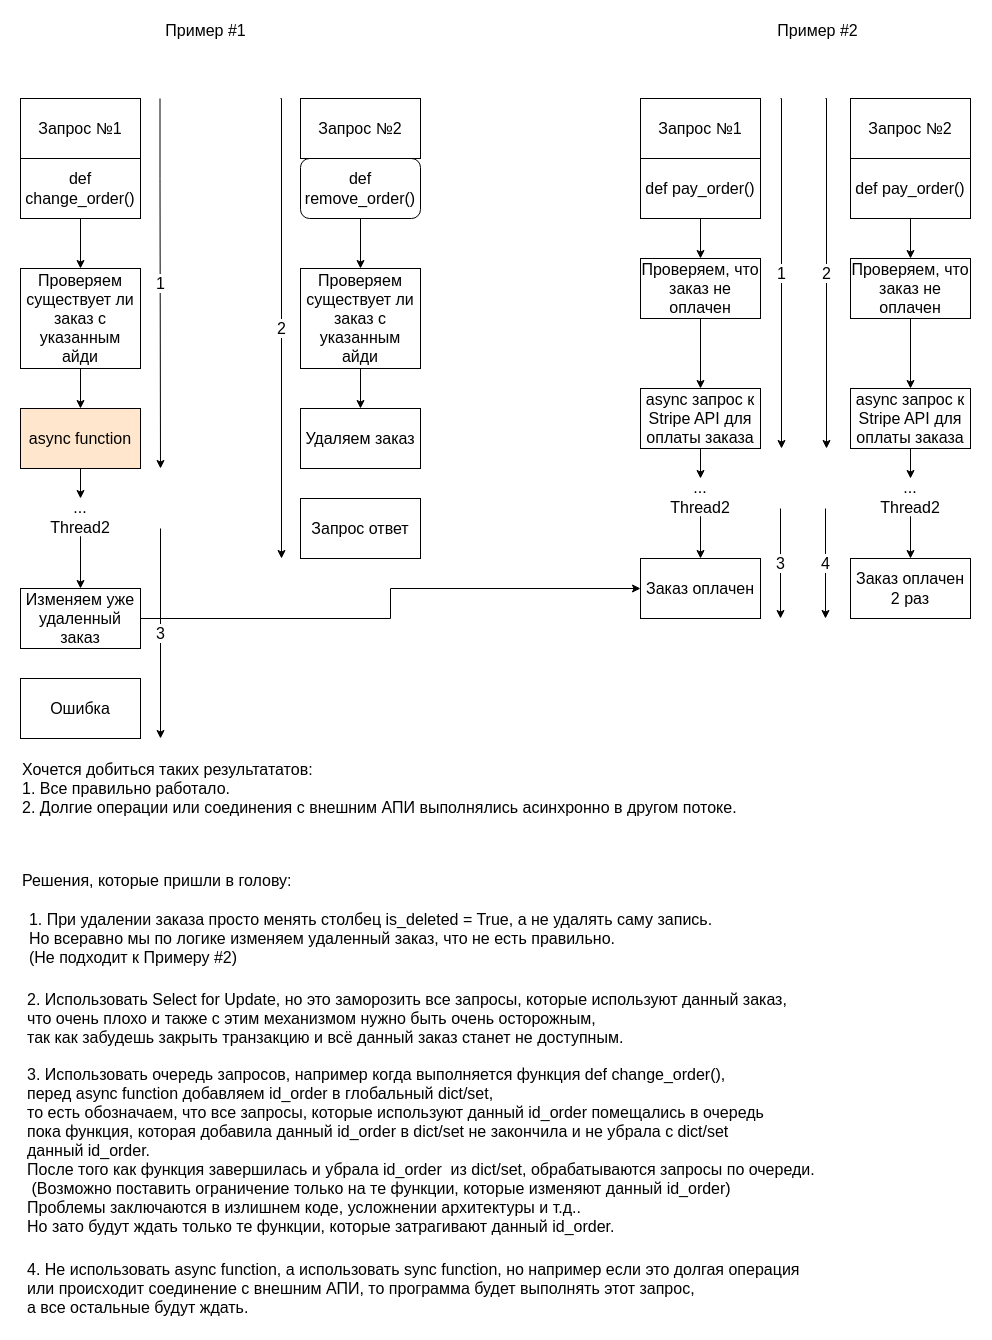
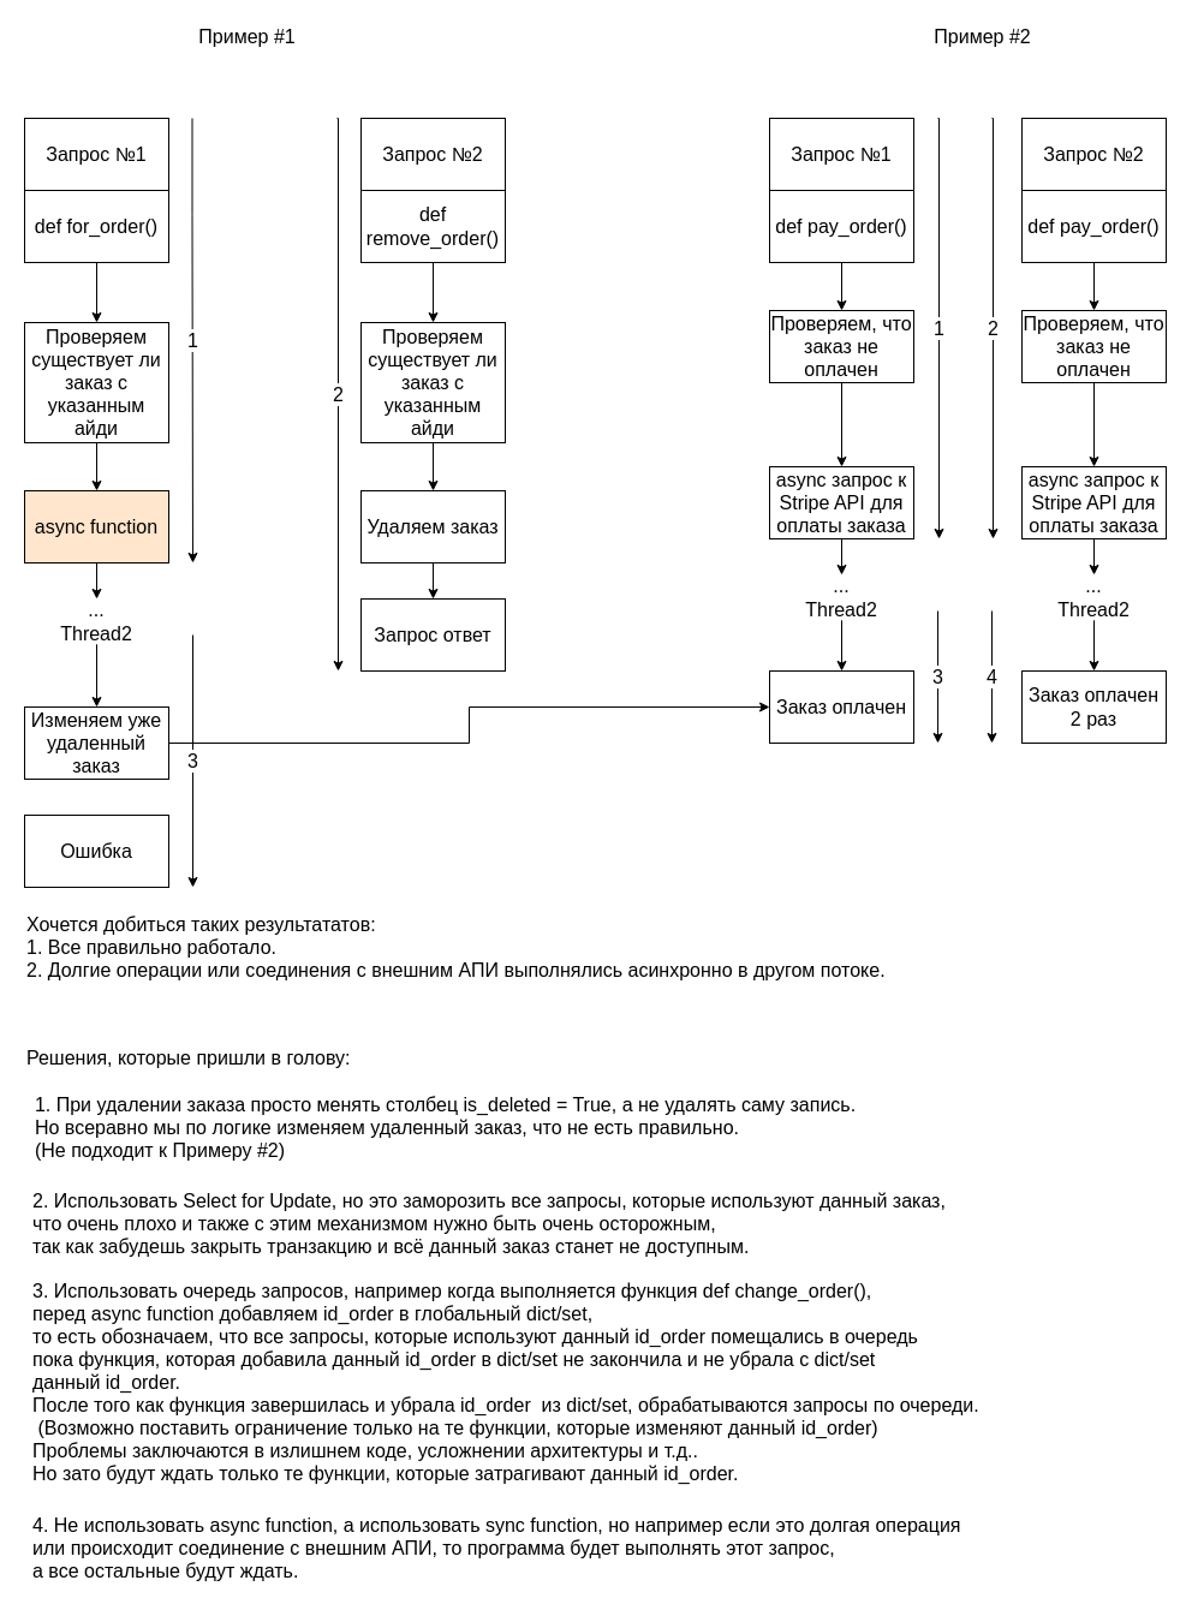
- <mxCell id="3" value="def change_order()" style="rounded=0;whiteSpace=wrap;html=1;fontSize=16;" vertex="1" parent="1"><mxGeometry x="20" y="158" width="120" height="60" as="geometry" /></mxCell>
+ <mxCell id="3" value="def for_order()" style="rounded=0;whiteSpace=wrap;html=1;fontSize=16;" vertex="1" parent="1"><mxGeometry x="20" y="158" width="120" height="60" as="geometry" /></mxCell>
- <mxCell id="7" value="def remove_order()" style="whiteSpace=wrap;html=1;fontSize=16;rounded=1;" vertex="1" parent="1"><mxGeometry x="300" y="158" width="120" height="60" as="geometry" /></mxCell>
+ <mxCell id="7" value="def remove_order()" style="rounded=0;whiteSpace=wrap;html=1;fontSize=16;" vertex="1" parent="1"><mxGeometry x="300" y="158" width="120" height="60" as="geometry" /></mxCell>
+ <mxCell id="15" value="" style="edgeStyle=orthogonalEdgeStyle;rounded=0;orthogonalLoop=1;jettySize=auto;html=1;fontSize=16;" edge="1" parent="1" source="16" target="17"><mxGeometry relative="1" as="geometry" /></mxCell>
